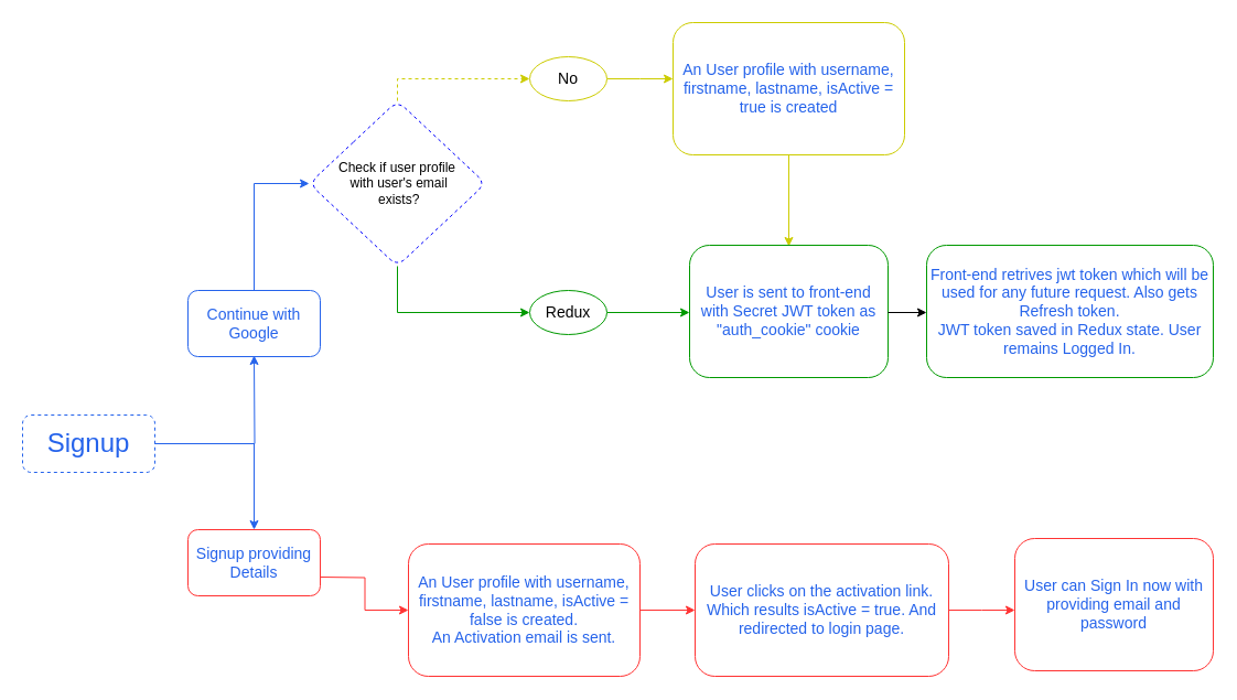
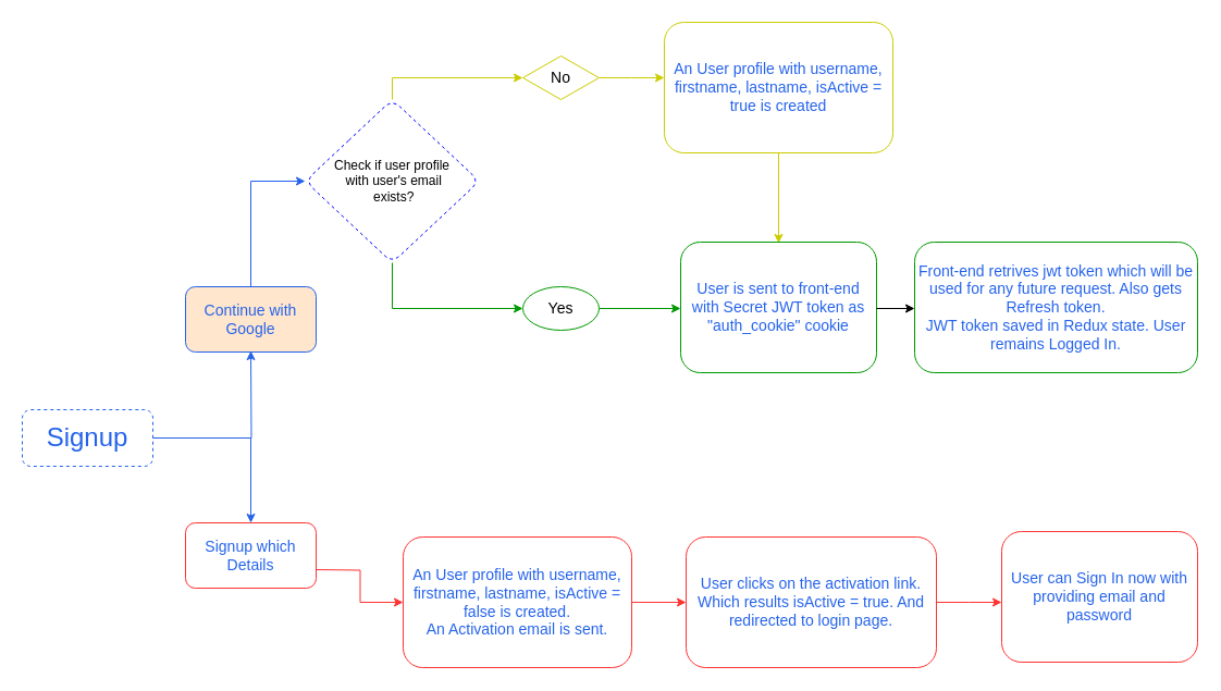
- <mxCell id="23" value="" style="edgeStyle=orthogonalEdgeStyle;rounded=0;orthogonalLoop=1;jettySize=auto;html=1;exitX=0.5;exitY=0;exitDx=0;exitDy=0;strokeColor=#CCCC00;dashed=1;" edge="1" parent="1" source="25" target="24"><mxGeometry relative="1" as="geometry"><mxPoint x="360" y="139" as="sourcePoint" /><Array as="points"><mxPoint x="360" y="71" /></Array></mxGeometry></mxCell>
+ <mxCell id="23" value="" style="edgeStyle=orthogonalEdgeStyle;rounded=0;orthogonalLoop=1;jettySize=auto;html=1;exitX=0.5;exitY=0;exitDx=0;exitDy=0;strokeColor=#CCCC00;" edge="1" parent="1" source="25" target="24"><mxGeometry relative="1" as="geometry"><mxPoint x="360" y="139" as="sourcePoint" /><Array as="points"><mxPoint x="360" y="71" /></Array></mxGeometry></mxCell>
- <mxCell id="24" value="&lt;font style=&quot;font-size: 14px;&quot;&gt;No&lt;/font&gt;" style="ellipse;whiteSpace=wrap;html=1;strokeColor=#CCCC00;" vertex="1" parent="1"><mxGeometry x="480" y="51" width="70" height="40" as="geometry" /></mxCell>
+ <mxCell id="24" value="&lt;font style=&quot;font-size: 14px;&quot;&gt;No&lt;/font&gt;" style="rhombus;whiteSpace=wrap;html=1;strokeColor=#CCCC00;" vertex="1" parent="1"><mxGeometry x="480" y="51" width="70" height="40" as="geometry" /></mxCell>
- <mxCell id="22" value="&lt;font style=&quot;font-size: 14px;&quot;&gt;Redux&lt;/font&gt;" style="ellipse;whiteSpace=wrap;html=1;strokeColor=#009900;" vertex="1" parent="1"><mxGeometry x="480" y="263" width="70" height="40" as="geometry" /></mxCell>
+ <mxCell id="22" value="&lt;font style=&quot;font-size: 14px;&quot;&gt;Yes&lt;/font&gt;" style="ellipse;whiteSpace=wrap;html=1;strokeColor=#009900;" vertex="1" parent="1"><mxGeometry x="480" y="263" width="70" height="40" as="geometry" /></mxCell>
- <mxCell id="12" value="&lt;font style=&quot;font-size: 14px;&quot;&gt;Continue with Google&lt;/font&gt;" style="rounded=1;whiteSpace=wrap;html=1;fontColor=#2563EB;labelBackgroundColor=none;labelBorderColor=none;strokeColor=#2563EB;" vertex="1" parent="1"><mxGeometry x="170" y="263" width="120" height="60" as="geometry" /></mxCell>
+ <mxCell id="12" value="&lt;font style=&quot;font-size: 14px;&quot;&gt;Continue with Google&lt;/font&gt;" style="rounded=1;whiteSpace=wrap;html=1;fontColor=#2563EB;labelBackgroundColor=none;labelBorderColor=none;strokeColor=#2563EB;fillColor=#ffe6cc;" vertex="1" parent="1"><mxGeometry x="170" y="263" width="120" height="60" as="geometry" /></mxCell>
- <mxCell id="5" value="&lt;font style=&quot;font-size: 14px;&quot;&gt;Signup providing Details&lt;/font&gt;" style="rounded=1;whiteSpace=wrap;html=1;fontColor=#2563EB;labelBackgroundColor=none;labelBorderColor=none;strokeColor=#FF3333;" vertex="1" parent="1"><mxGeometry x="170" y="480" width="120" height="60" as="geometry" /></mxCell>
+ <mxCell id="5" value="&lt;font style=&quot;font-size: 14px;&quot;&gt;Signup which Details&lt;/font&gt;" style="rounded=1;whiteSpace=wrap;html=1;fontColor=#2563EB;labelBackgroundColor=none;labelBorderColor=none;strokeColor=#FF3333;" vertex="1" parent="1"><mxGeometry x="170" y="480" width="120" height="60" as="geometry" /></mxCell>
